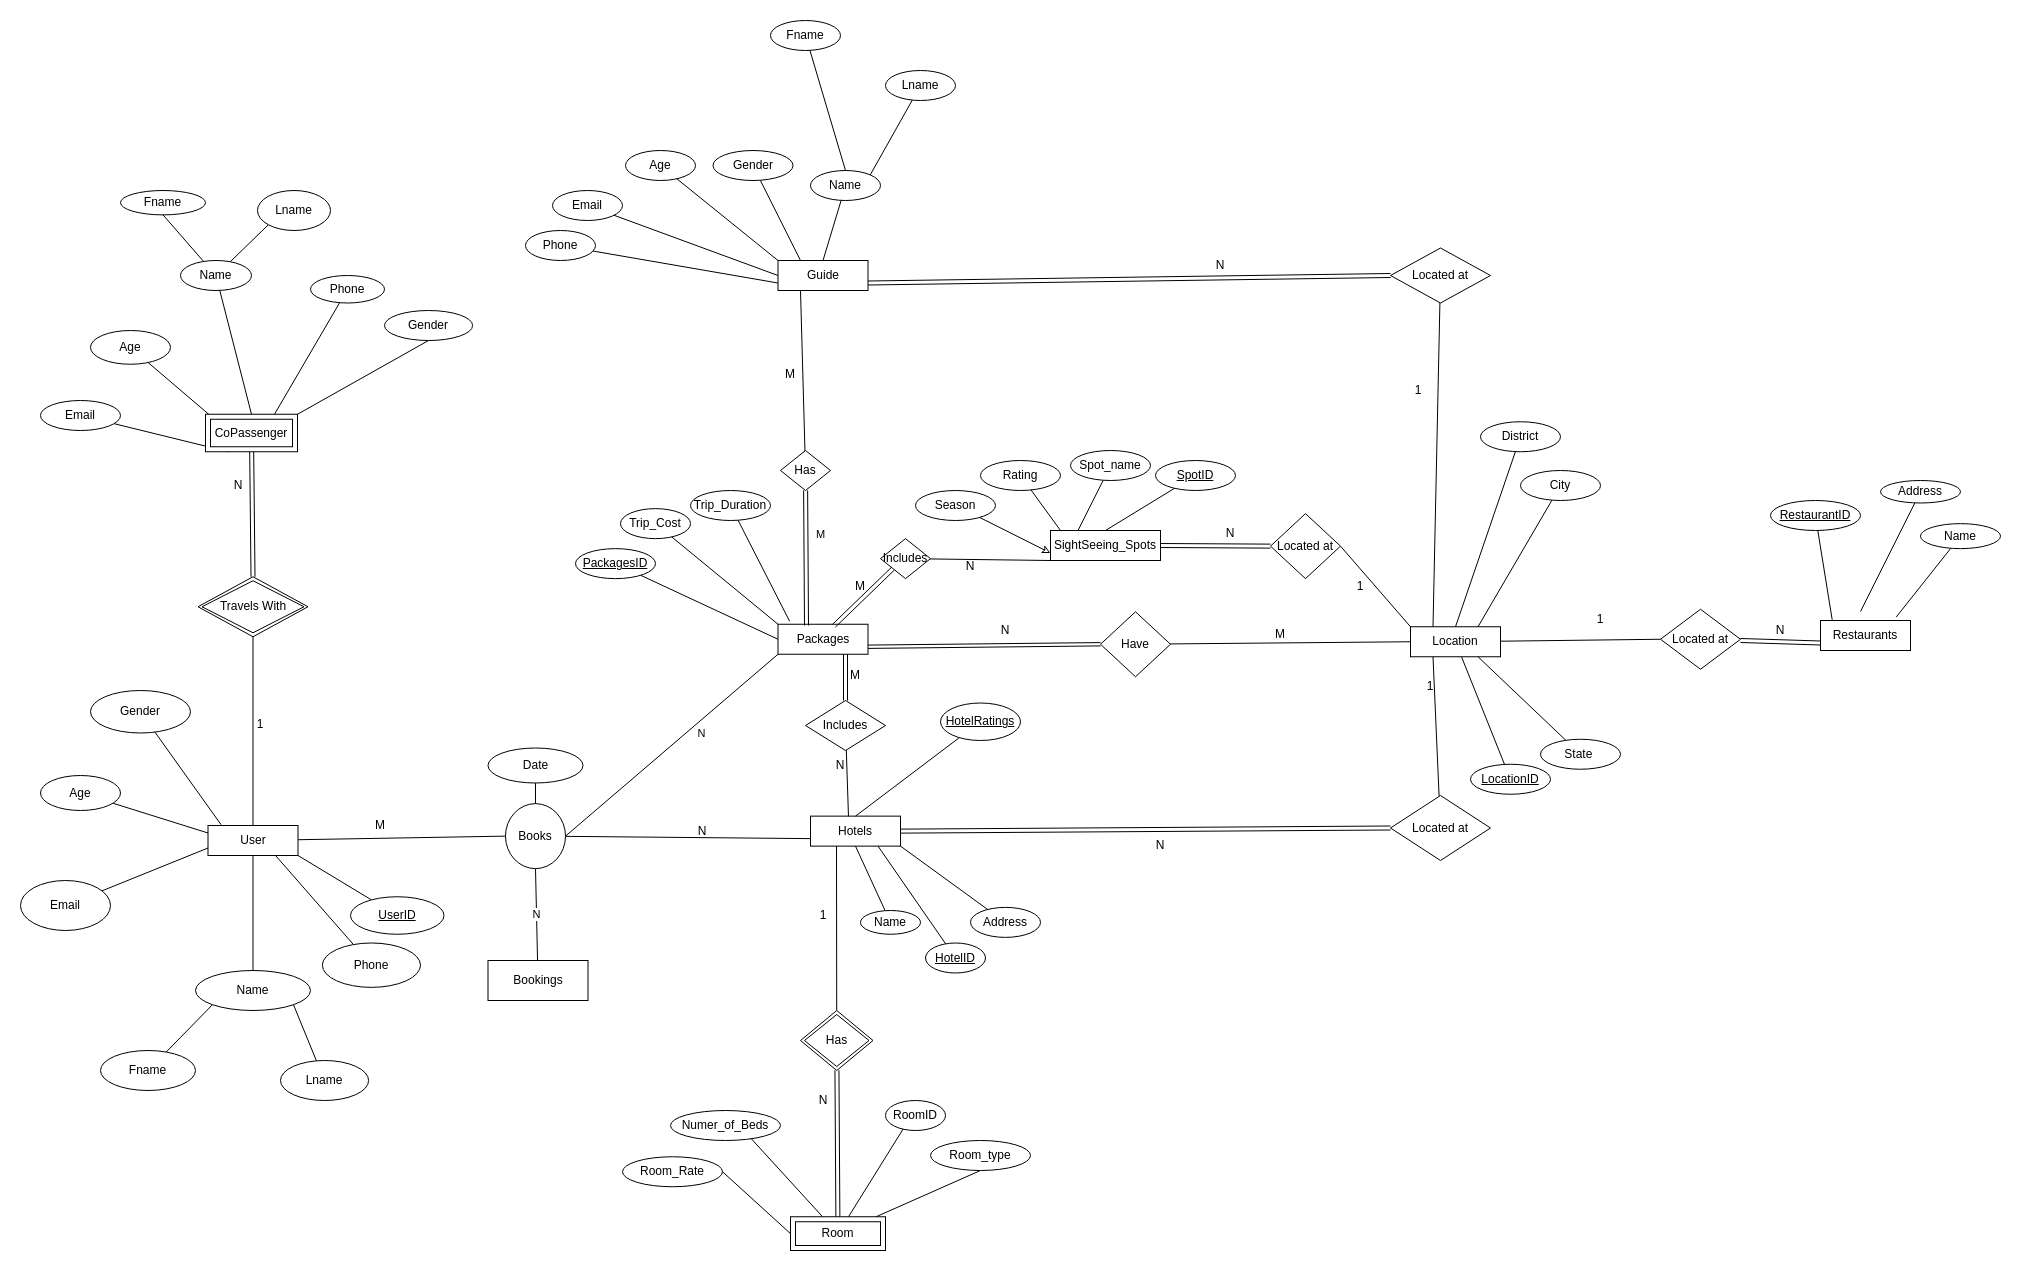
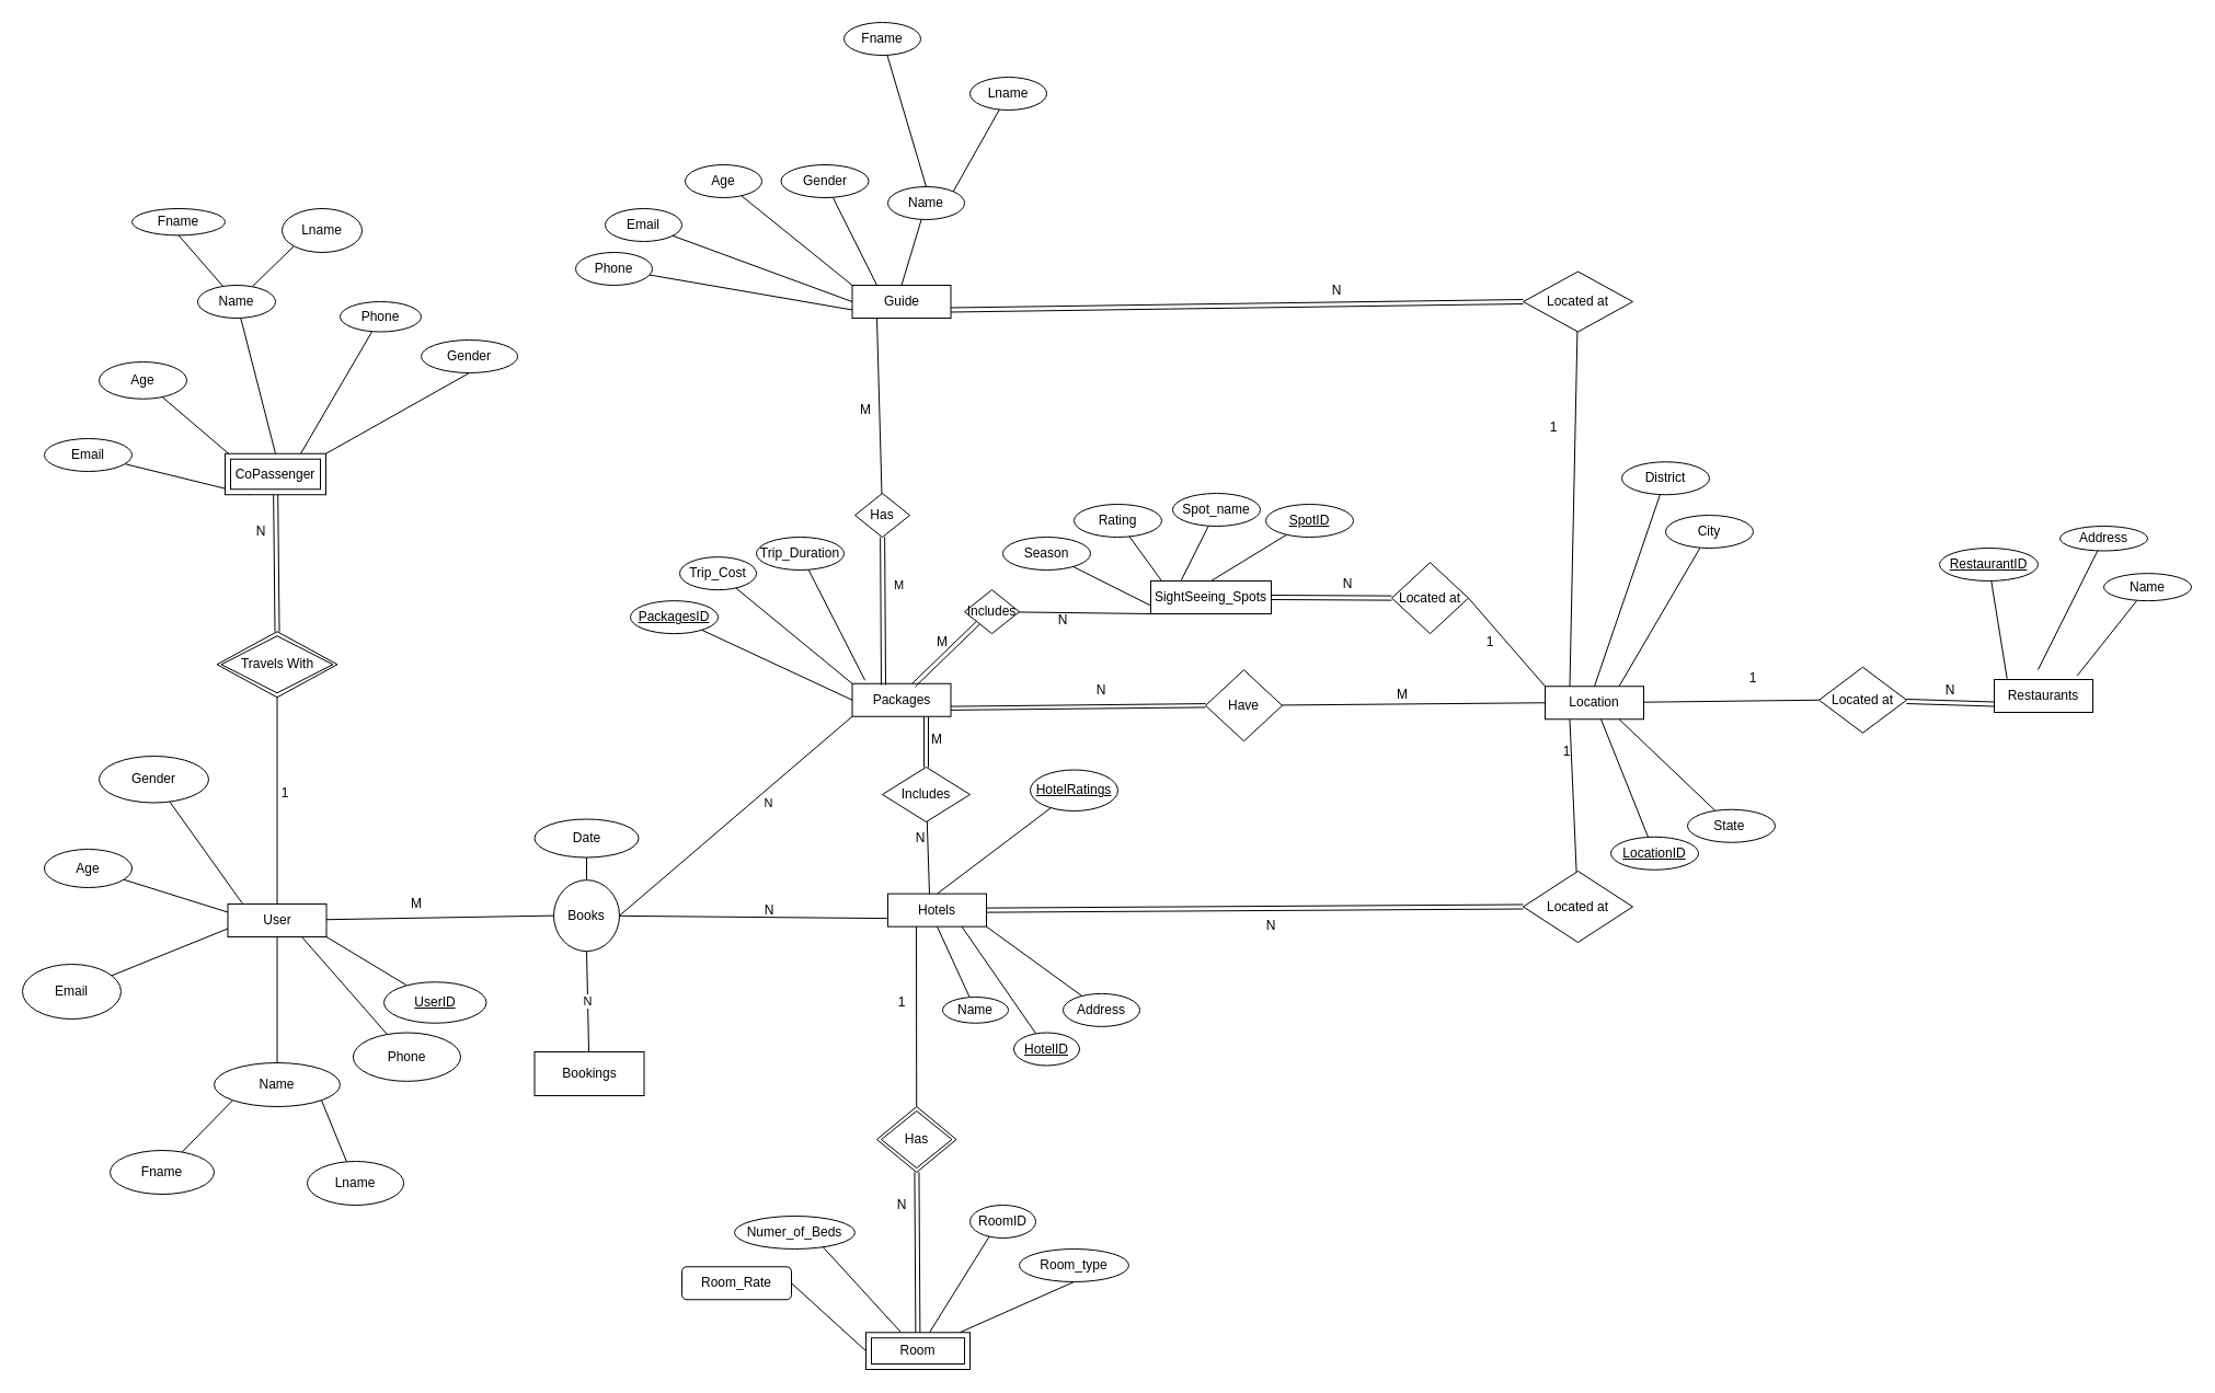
- <mxCell id="90" style="edgeStyle=none;rounded=0;orthogonalLoop=1;jettySize=auto;html=1;entryX=0;entryY=0.75;entryDx=0;entryDy=0;startArrow=none;startFill=0;endArrow=classic;endFill=0;" parent="1" source="91" target="9" edge="1"><mxGeometry relative="1" as="geometry" /></mxCell>
+ <mxCell id="90" style="edgeStyle=none;rounded=0;orthogonalLoop=1;jettySize=auto;html=1;entryX=0;entryY=0.75;entryDx=0;entryDy=0;startArrow=none;startFill=0;endArrow=none;endFill=0;" parent="1" source="91" target="9" edge="1"><mxGeometry relative="1" as="geometry" /></mxCell>
- <mxCell id="112" value="Room_Rate" style="ellipse;whiteSpace=wrap;html=1;align=center;" parent="1" vertex="1"><mxGeometry x="622" y="1156.25" width="100" height="30" as="geometry" /></mxCell>
+ <mxCell id="112" value="Room_Rate" style="whiteSpace=wrap;html=1;align=center;rounded=1;" parent="1" vertex="1"><mxGeometry x="622" y="1156.25" width="100" height="30" as="geometry" /></mxCell>
